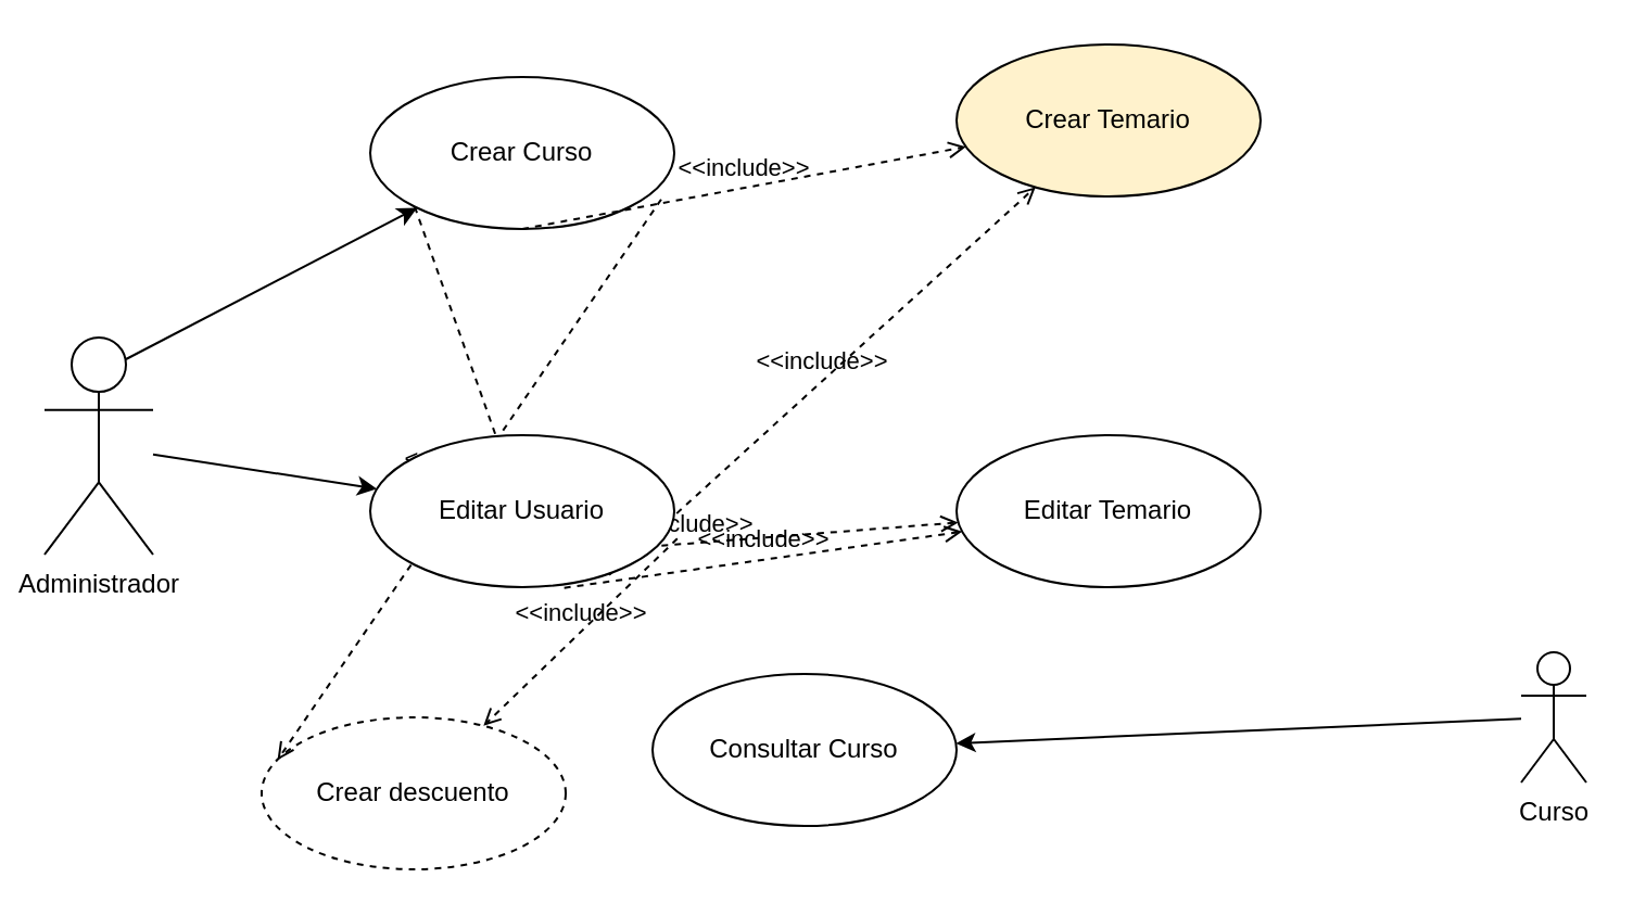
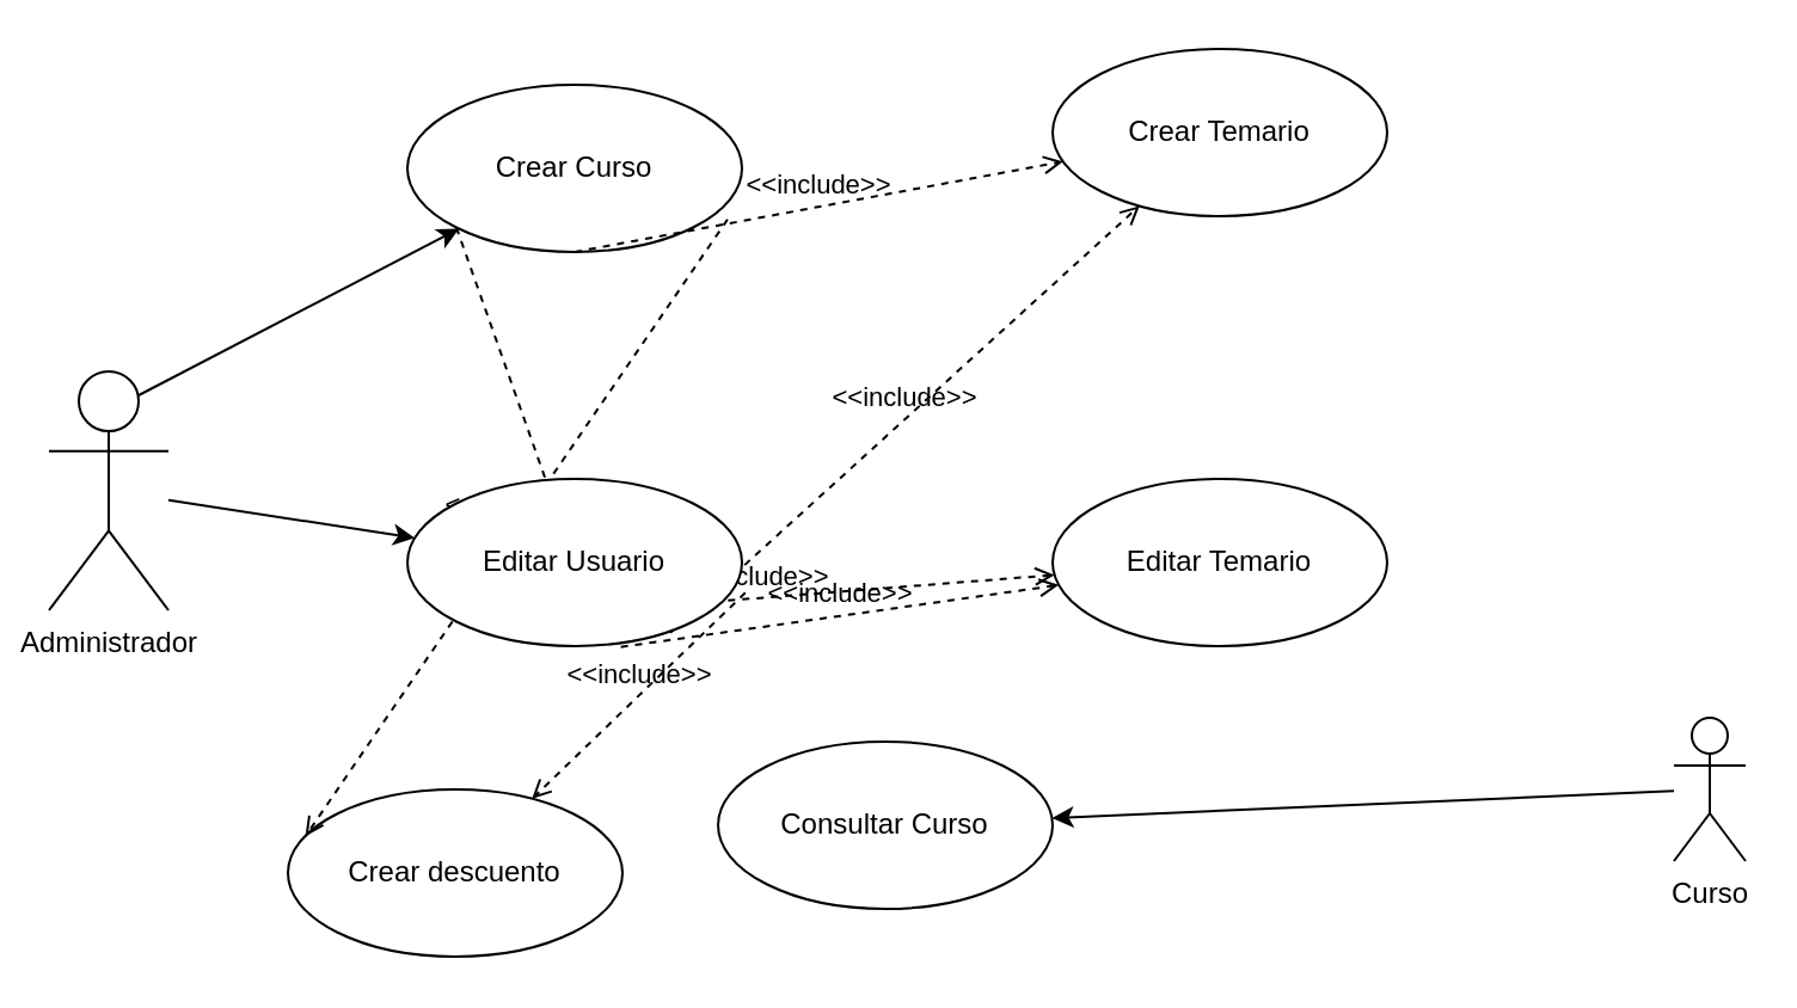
- <mxCell id="6" value="Crear Temario" style="ellipse;whiteSpace=wrap;html=1;fillColor=#fff2cc;" parent="1" vertex="1"><mxGeometry x="440" y="20" width="140" height="70" as="geometry" /></mxCell>
+ <mxCell id="6" value="Crear Temario" style="ellipse;whiteSpace=wrap;html=1;" parent="1" vertex="1"><mxGeometry x="440" y="20" width="140" height="70" as="geometry" /></mxCell>
- <mxCell id="11" value="Crear descuento" style="ellipse;whiteSpace=wrap;html=1;dashed=1;" parent="1" vertex="1"><mxGeometry x="120" y="330" width="140" height="70" as="geometry" /></mxCell>
+ <mxCell id="11" value="Crear descuento" style="ellipse;whiteSpace=wrap;html=1;" parent="1" vertex="1"><mxGeometry x="120" y="330" width="140" height="70" as="geometry" /></mxCell>
